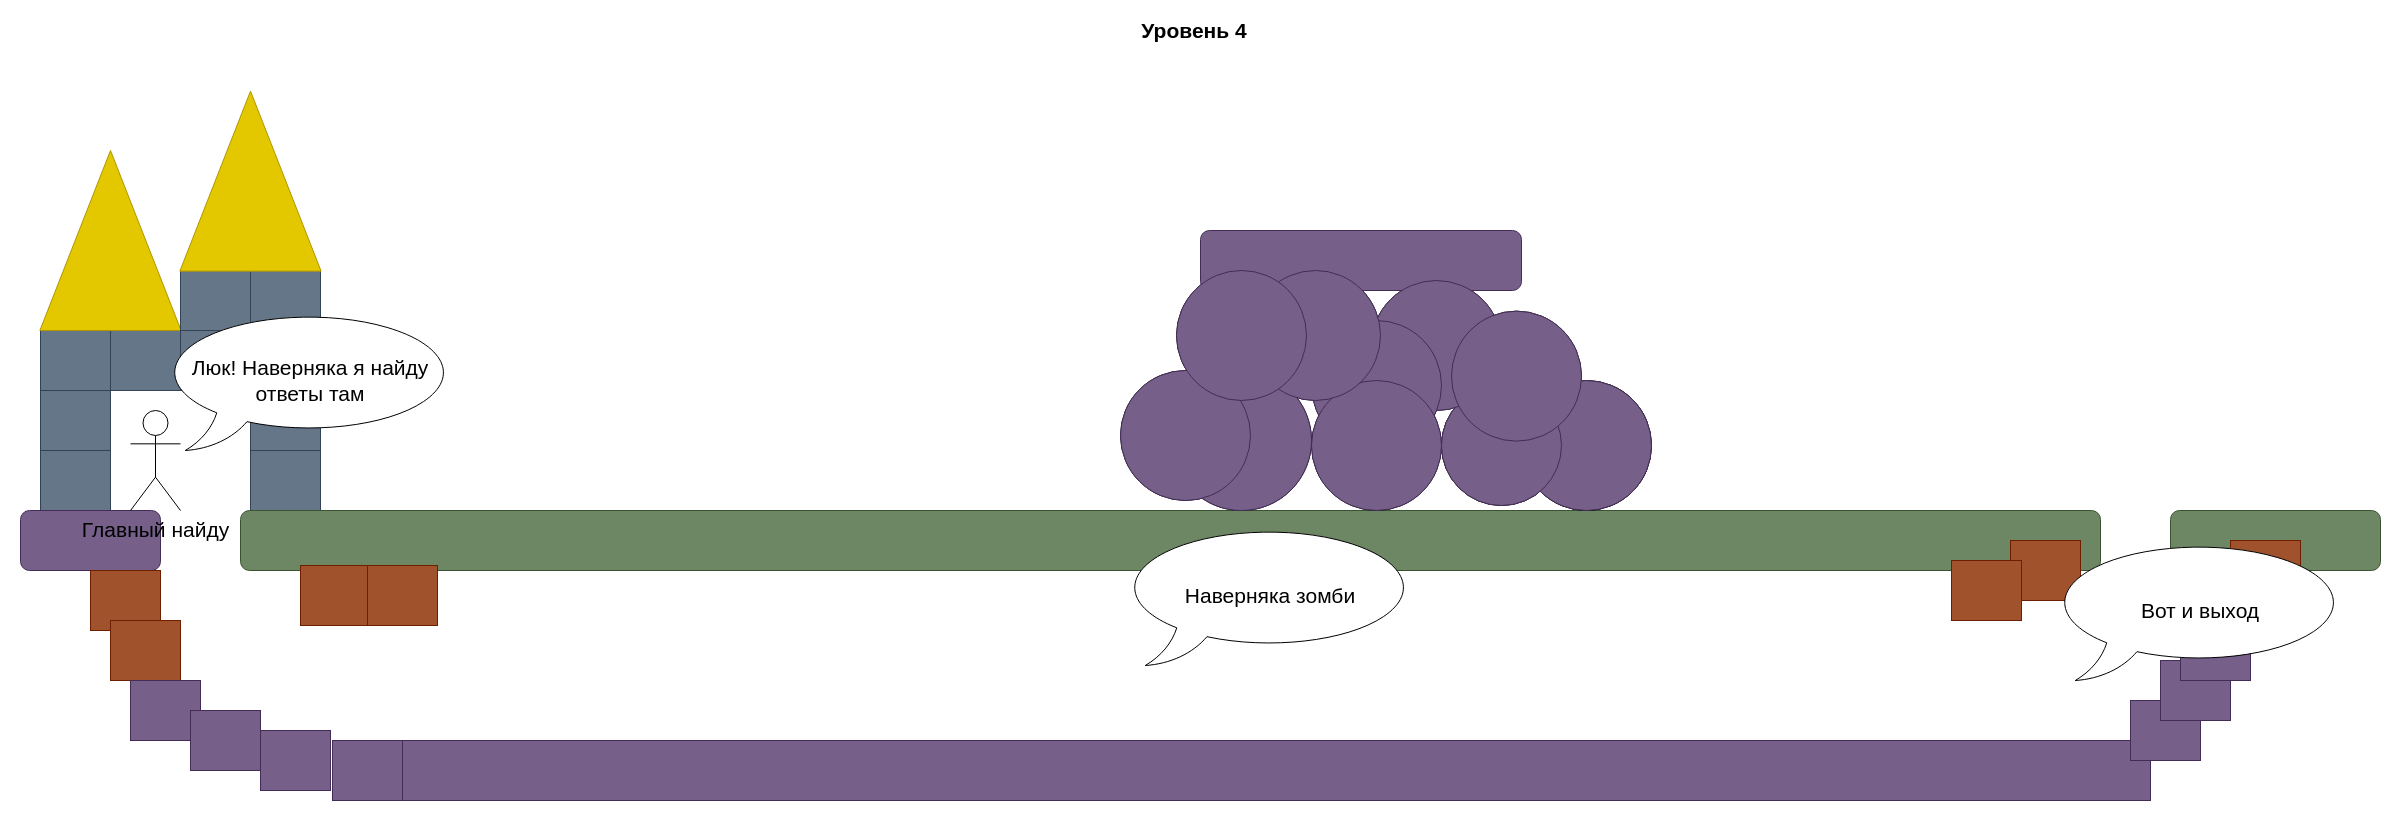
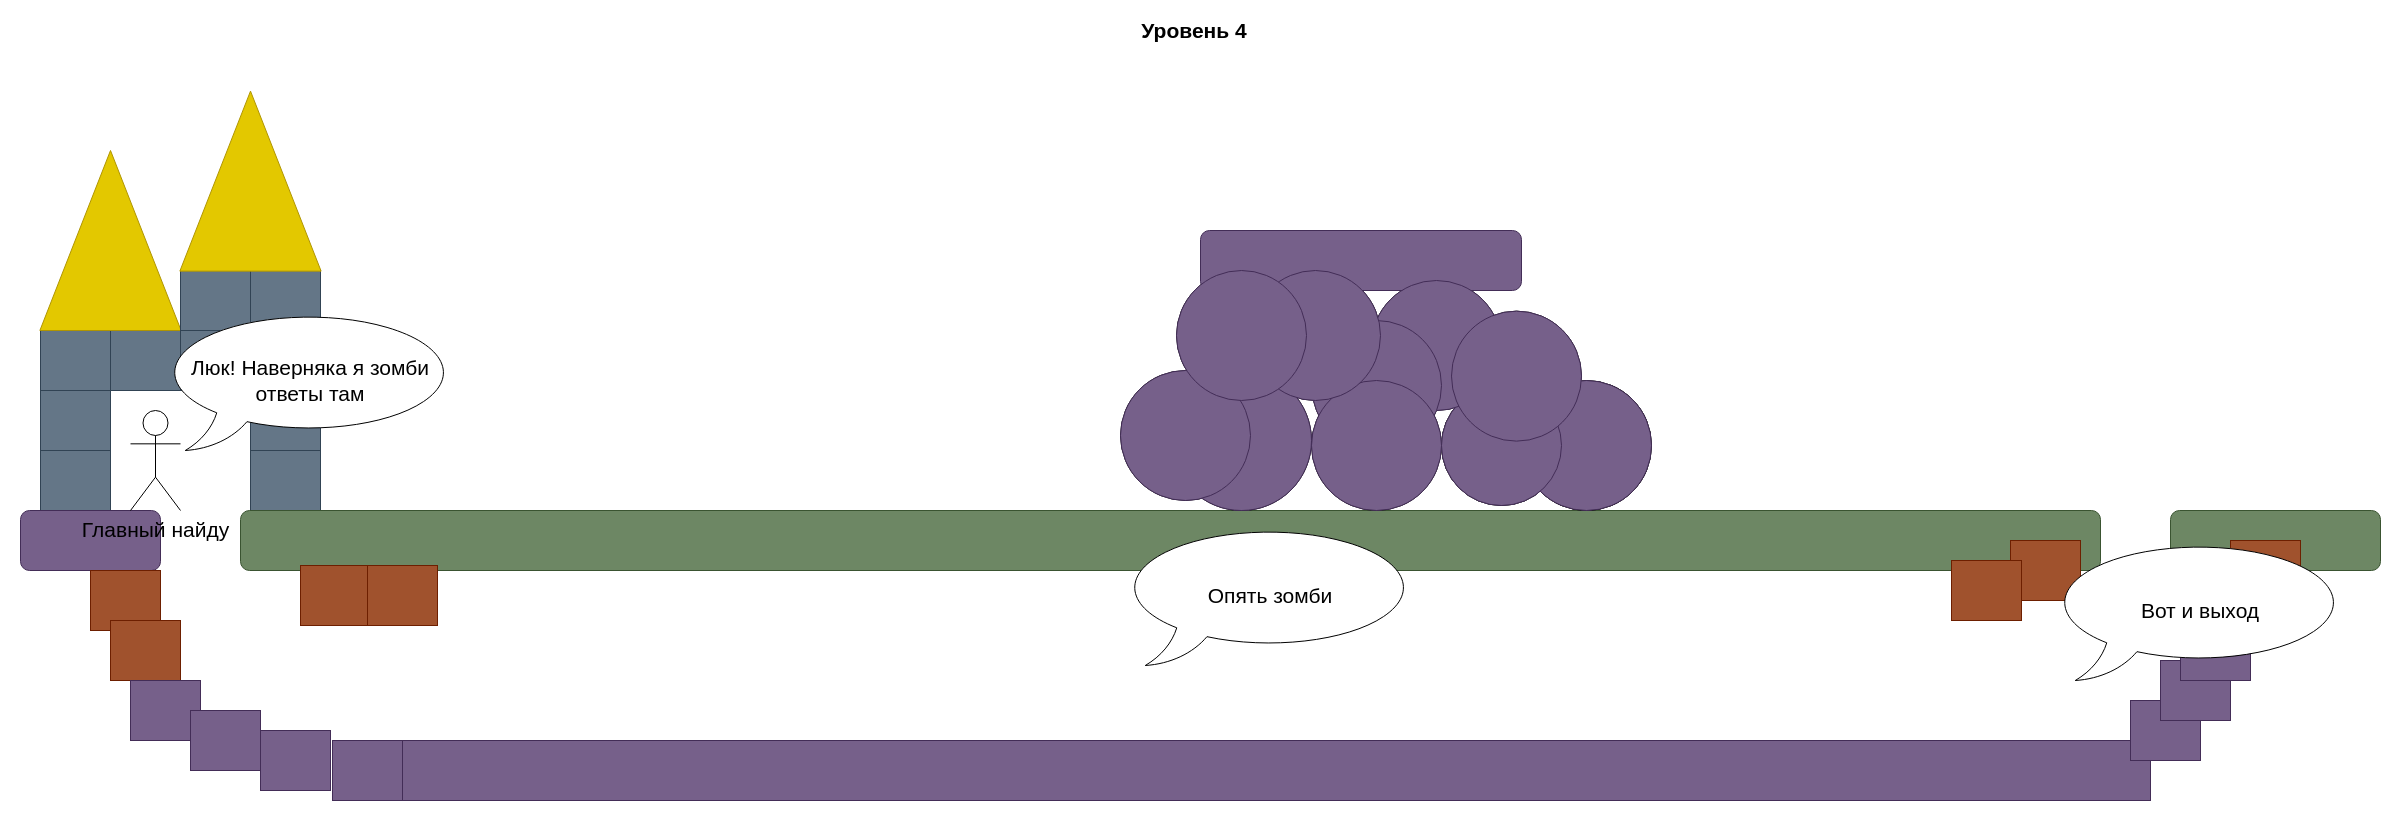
- <mxCell id="34" value="&lt;font style=&quot;font-size: 21px&quot;&gt;Люк! Наверняка я найду ответы там&lt;/font&gt;" style="whiteSpace=wrap;html=1;shape=mxgraph.basic.oval_callout" parent="1" vertex="1"><mxGeometry x="160" y="310" width="300" height="140" as="geometry" /></mxCell>
+ <mxCell id="34" value="&lt;font style=&quot;font-size: 21px&quot;&gt;Люк! Наверняка я зомби ответы там&lt;/font&gt;" style="whiteSpace=wrap;html=1;shape=mxgraph.basic.oval_callout" parent="1" vertex="1"><mxGeometry x="160" y="310" width="300" height="140" as="geometry" /></mxCell>
- <mxCell id="35" value="&lt;span style=&quot;font-size: 21px&quot;&gt;Наверняка зомби&lt;/span&gt;" style="whiteSpace=wrap;html=1;shape=mxgraph.basic.oval_callout" parent="1" vertex="1"><mxGeometry x="1120" y="525" width="300" height="140" as="geometry" /></mxCell>
+ <mxCell id="35" value="&lt;span style=&quot;font-size: 21px&quot;&gt;Опять зомби&lt;/span&gt;" style="whiteSpace=wrap;html=1;shape=mxgraph.basic.oval_callout" parent="1" vertex="1"><mxGeometry x="1120" y="525" width="300" height="140" as="geometry" /></mxCell>
